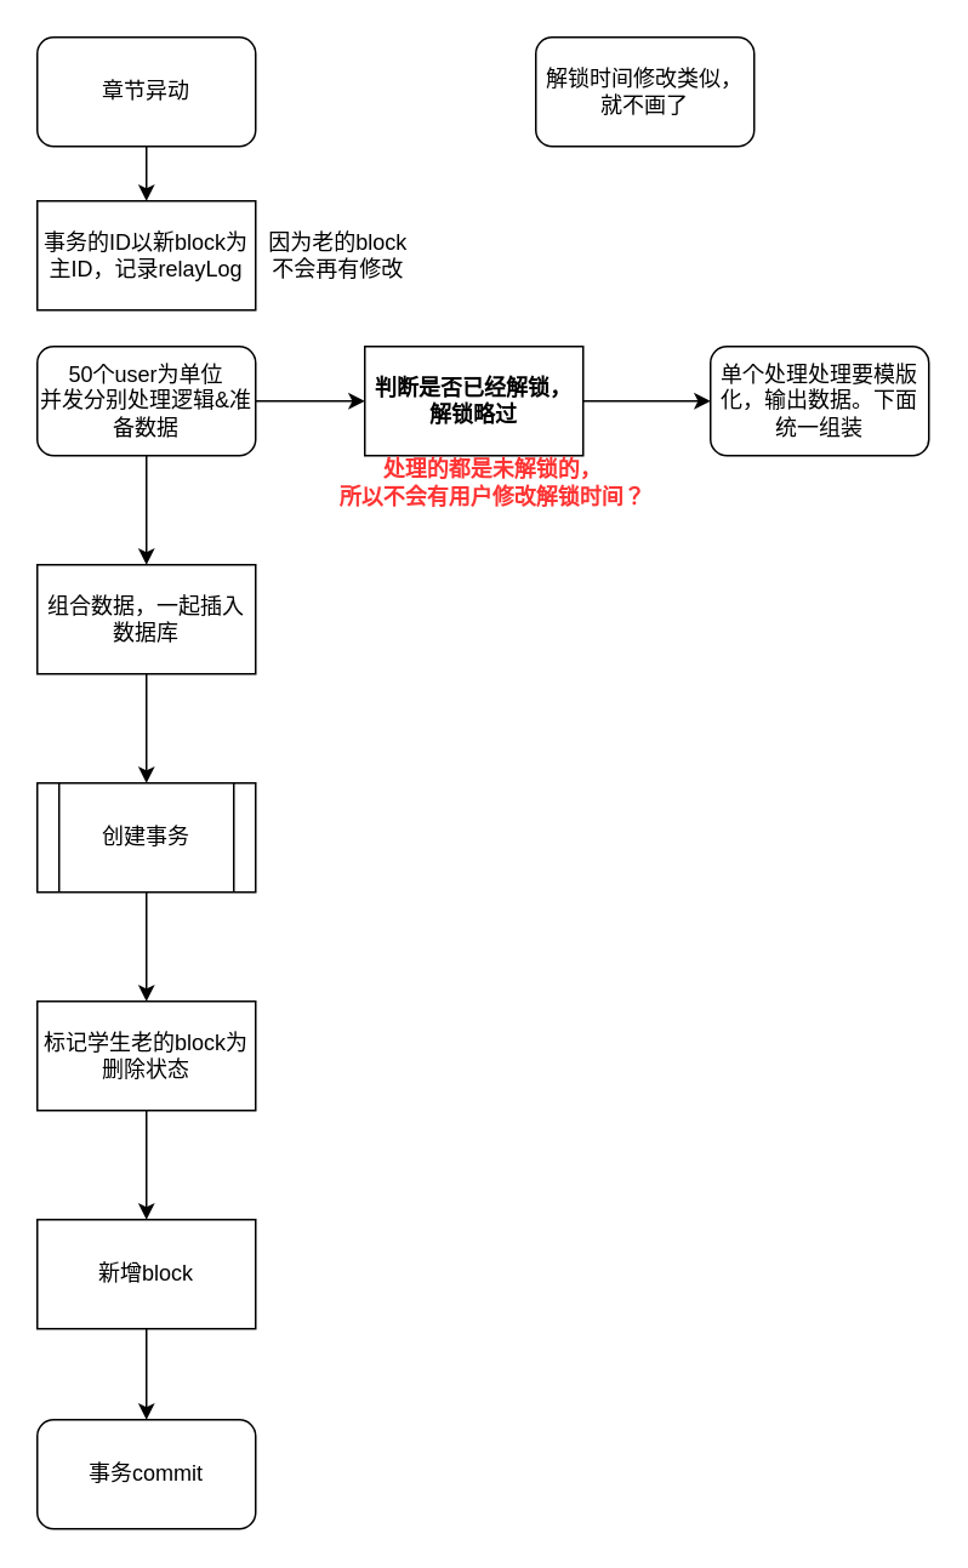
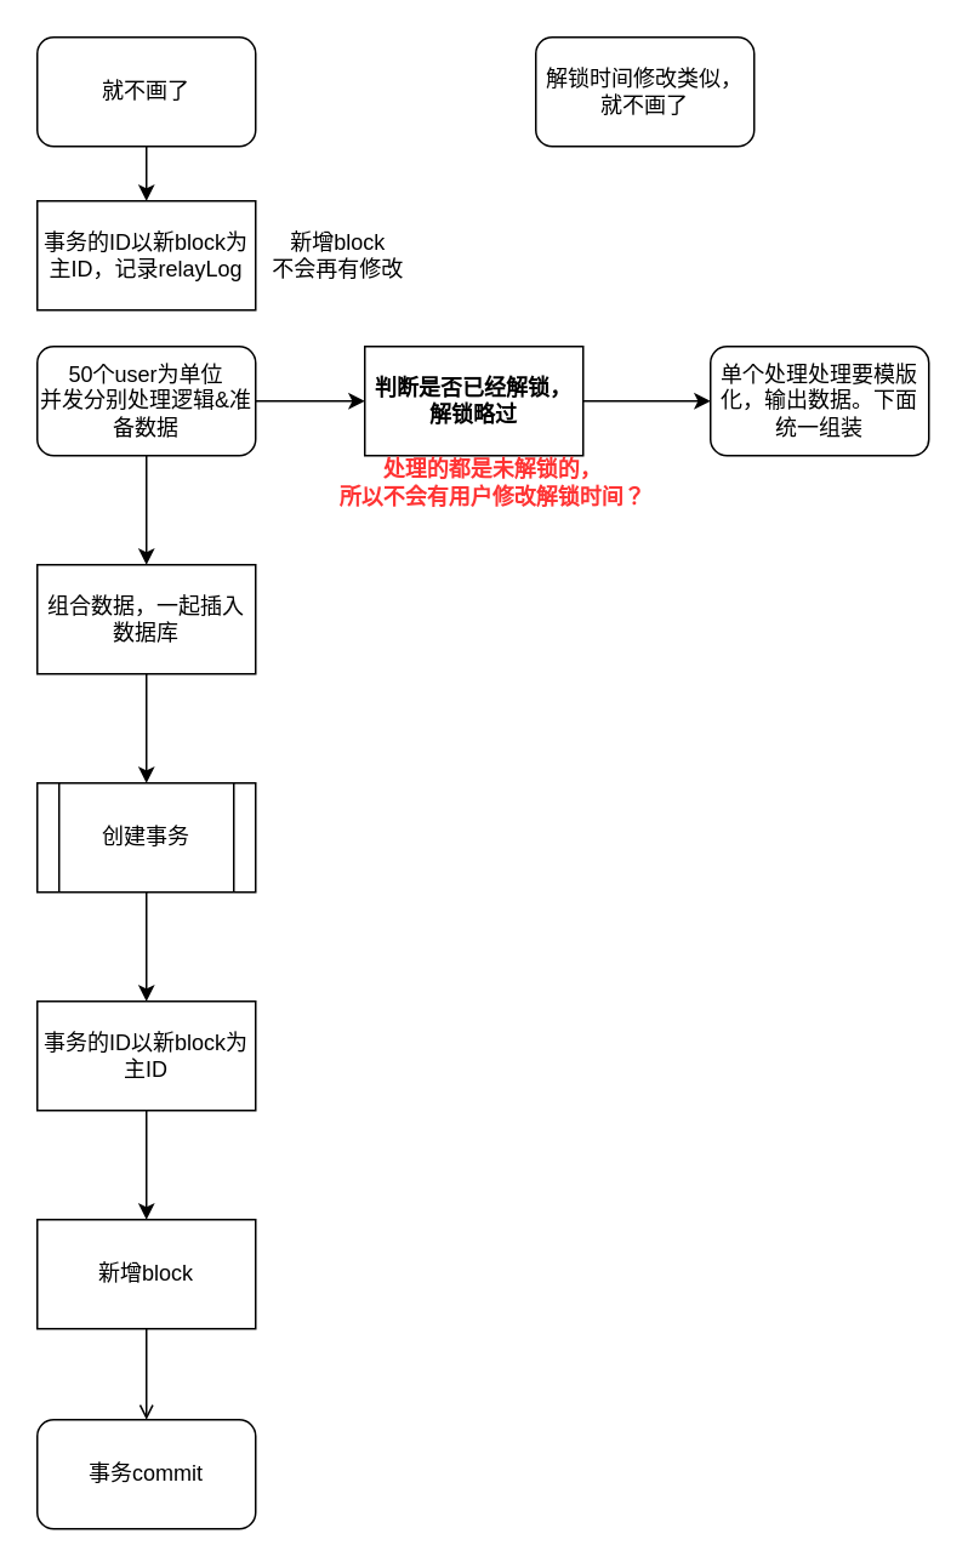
- <mxCell id="3" value="章节异动" style="rounded=1;whiteSpace=wrap;html=1;" vertex="1" parent="1"><mxGeometry x="20" y="20" width="120" height="60" as="geometry" /></mxCell>
+ <mxCell id="3" value="就不画了" style="rounded=1;whiteSpace=wrap;html=1;" vertex="1" parent="1"><mxGeometry x="20" y="20" width="120" height="60" as="geometry" /></mxCell>
- <mxCell id="5" value="因为老的block&lt;br&gt;不会再有修改" style="text;html=1;align=center;verticalAlign=middle;resizable=0;points=[];autosize=1;strokeColor=none;" vertex="1" parent="1"><mxGeometry x="140" y="125" width="90" height="30" as="geometry" /></mxCell>
+ <mxCell id="5" value="新增block&lt;br&gt;不会再有修改" style="text;html=1;align=center;verticalAlign=middle;resizable=0;points=[];autosize=1;strokeColor=none;" vertex="1" parent="1"><mxGeometry x="140" y="125" width="90" height="30" as="geometry" /></mxCell>
- <mxCell id="10" value="标记学生老的block为删除状态" style="rounded=0;whiteSpace=wrap;html=1;" vertex="1" parent="1"><mxGeometry x="20" y="550" width="120" height="60" as="geometry" /></mxCell>
+ <mxCell id="10" value="事务的ID以新block为主ID" style="rounded=0;whiteSpace=wrap;html=1;" vertex="1" parent="1"><mxGeometry x="20" y="550" width="120" height="60" as="geometry" /></mxCell>
- <mxCell id="13" style="edgeStyle=orthogonalEdgeStyle;rounded=0;orthogonalLoop=1;jettySize=auto;html=1;entryX=0.5;entryY=0;entryDx=0;entryDy=0;" edge="1" parent="1" source="14" target="15"><mxGeometry relative="1" as="geometry" /></mxCell>
+ <mxCell id="13" style="edgeStyle=orthogonalEdgeStyle;rounded=0;orthogonalLoop=1;jettySize=auto;html=1;entryX=0.5;entryY=0;entryDx=0;entryDy=0;endArrow=open;" edge="1" parent="1" source="14" target="15"><mxGeometry relative="1" as="geometry" /></mxCell>
